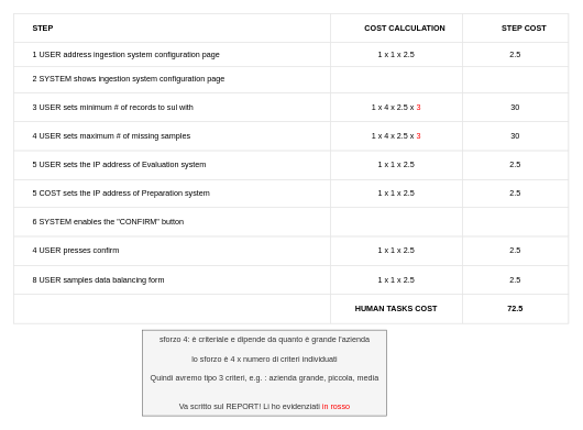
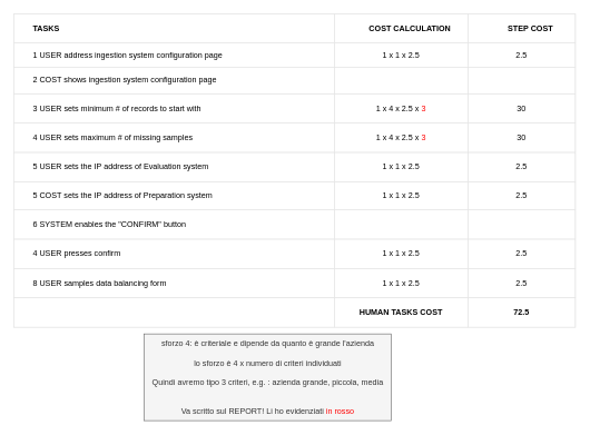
- <mxCell id="4" value="&lt;span style=&quot;white-space: pre;&quot;&gt;&#09;&lt;/span&gt;STEP" style="connectable=0;recursiveResize=0;strokeColor=inherit;fillColor=none;align=left;whiteSpace=wrap;html=1;fontStyle=1;labelPosition=center;verticalLabelPosition=middle;verticalAlign=middle;" parent="3" vertex="1"><mxGeometry width="480" height="44" as="geometry"><mxRectangle width="480" height="44" as="alternateBounds" /></mxGeometry></mxCell>
+ <mxCell id="4" value="&lt;span style=&quot;white-space: pre;&quot;&gt;&#09;&lt;/span&gt;TASKS" style="connectable=0;recursiveResize=0;strokeColor=inherit;fillColor=none;align=left;whiteSpace=wrap;html=1;fontStyle=1;labelPosition=center;verticalLabelPosition=middle;verticalAlign=middle;" parent="3" vertex="1"><mxGeometry width="480" height="44" as="geometry"><mxRectangle width="480" height="44" as="alternateBounds" /></mxGeometry></mxCell>
- <mxCell id="12" value="&lt;span style=&quot;&quot;&gt;&#09;&lt;/span&gt;&lt;span style=&quot;white-space: pre;&quot;&gt;&#09;&lt;/span&gt;2 SYSTEM shows ingestion system configuration page" style="connectable=0;recursiveResize=0;strokeColor=inherit;fillColor=none;align=left;whiteSpace=wrap;html=1;labelPosition=center;verticalLabelPosition=middle;verticalAlign=middle;" parent="11" vertex="1"><mxGeometry width="480" height="40" as="geometry"><mxRectangle width="480" height="40" as="alternateBounds" /></mxGeometry></mxCell>
+ <mxCell id="12" value="&lt;span style=&quot;&quot;&gt;&#09;&lt;/span&gt;&lt;span style=&quot;white-space: pre;&quot;&gt;&#09;&lt;/span&gt;2 COST shows ingestion system configuration page" style="connectable=0;recursiveResize=0;strokeColor=inherit;fillColor=none;align=left;whiteSpace=wrap;html=1;labelPosition=center;verticalLabelPosition=middle;verticalAlign=middle;" parent="11" vertex="1"><mxGeometry width="480" height="40" as="geometry"><mxRectangle width="480" height="40" as="alternateBounds" /></mxGeometry></mxCell>
- <mxCell id="16" value="&lt;span style=&quot;border-color: var(--border-color);&quot;&gt;&#09;&lt;/span&gt;&lt;span style=&quot;&quot;&gt;&#09;&lt;/span&gt;&lt;span style=&quot;white-space: pre;&quot;&gt;&#09;&lt;/span&gt;3 USER sets minimum # of records to sul with" style="connectable=0;recursiveResize=0;strokeColor=inherit;fillColor=none;align=left;whiteSpace=wrap;html=1;labelPosition=center;verticalLabelPosition=middle;verticalAlign=middle;" parent="15" vertex="1"><mxGeometry width="480" height="44" as="geometry"><mxRectangle width="480" height="44" as="alternateBounds" /></mxGeometry></mxCell>
+ <mxCell id="16" value="&lt;span style=&quot;border-color: var(--border-color);&quot;&gt;&#09;&lt;/span&gt;&lt;span style=&quot;&quot;&gt;&#09;&lt;/span&gt;&lt;span style=&quot;white-space: pre;&quot;&gt;&#09;&lt;/span&gt;3 USER sets minimum # of records to start with" style="connectable=0;recursiveResize=0;strokeColor=inherit;fillColor=none;align=left;whiteSpace=wrap;html=1;labelPosition=center;verticalLabelPosition=middle;verticalAlign=middle;" parent="15" vertex="1"><mxGeometry width="480" height="44" as="geometry"><mxRectangle width="480" height="44" as="alternateBounds" /></mxGeometry></mxCell>
